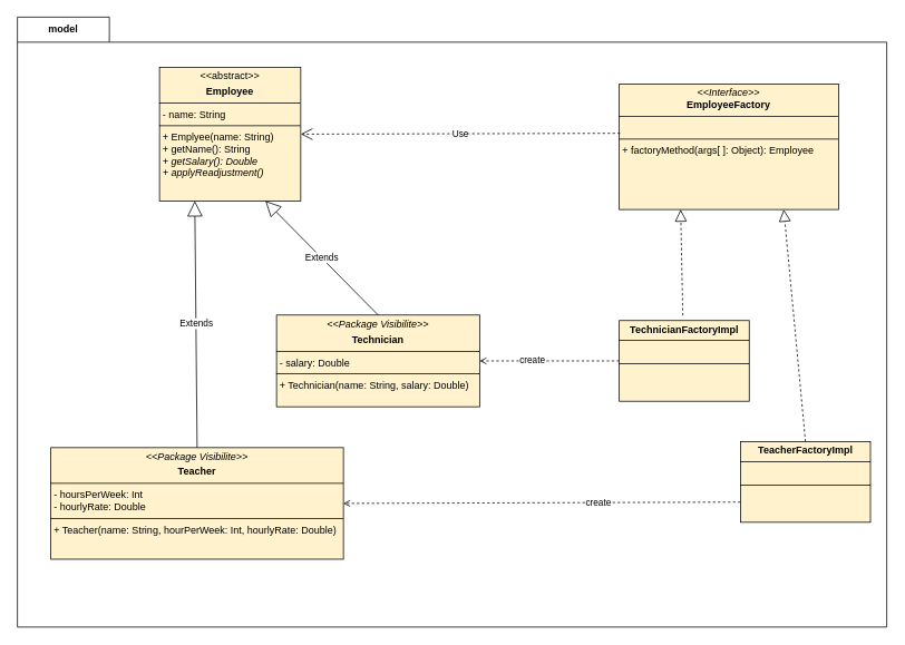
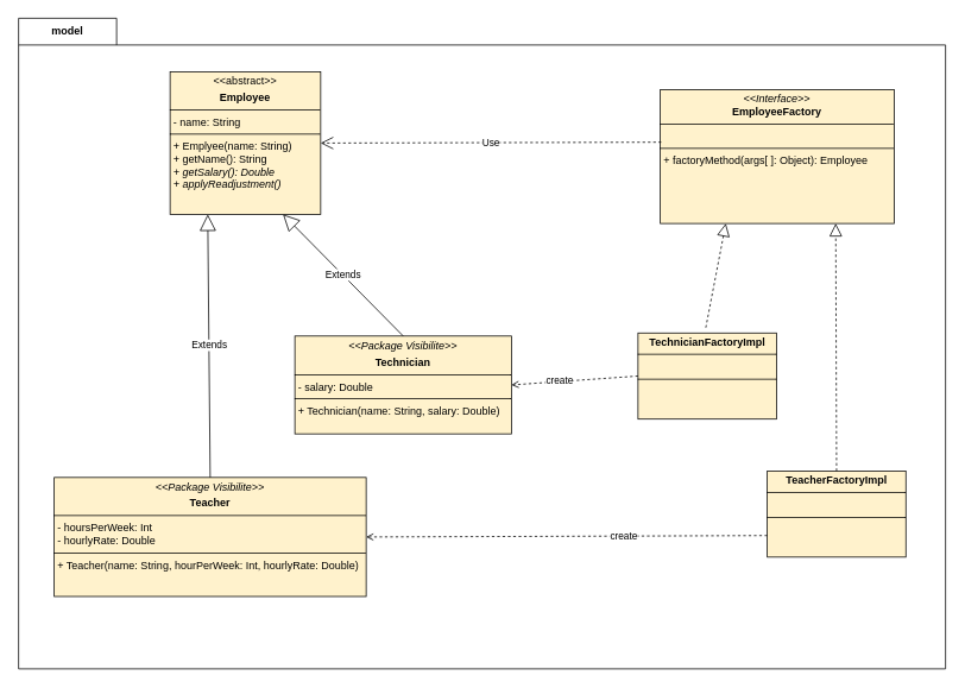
- <mxCell id="10" value="&lt;p style=&quot;margin:0px;margin-top:4px;text-align:center;&quot;&gt;&lt;b&gt;TechnicianFactoryImpl&lt;/b&gt;&lt;/p&gt;&lt;hr size=&quot;1&quot; style=&quot;border-style:solid;&quot;&gt;&lt;p style=&quot;margin:0px;margin-left:4px;&quot;&gt;&lt;br&gt;&lt;/p&gt;&lt;hr size=&quot;1&quot; style=&quot;border-style:solid;&quot;&gt;&lt;p style=&quot;margin:0px;margin-left:4px;&quot;&gt;&lt;br&gt;&lt;/p&gt;" style="verticalAlign=top;align=left;overflow=fill;html=1;whiteSpace=wrap;strokeColor=#000000;fontFamily=Helvetica;fontSize=12;fontColor=default;fillColor=#fff2cc;" vertex="1" parent="2"><mxGeometry x="719.998" y="363.156" width="155.514" height="96.618" as="geometry" /></mxCell>
+ <mxCell id="10" value="&lt;p style=&quot;margin:0px;margin-top:4px;text-align:center;&quot;&gt;&lt;b&gt;TechnicianFactoryImpl&lt;/b&gt;&lt;/p&gt;&lt;hr size=&quot;1&quot; style=&quot;border-style:solid;&quot;&gt;&lt;p style=&quot;margin:0px;margin-left:4px;&quot;&gt;&lt;br&gt;&lt;/p&gt;&lt;hr size=&quot;1&quot; style=&quot;border-style:solid;&quot;&gt;&lt;p style=&quot;margin:0px;margin-left:4px;&quot;&gt;&lt;br&gt;&lt;/p&gt;" style="verticalAlign=top;align=left;overflow=fill;html=1;whiteSpace=wrap;strokeColor=#000000;fontFamily=Helvetica;fontSize=12;fontColor=default;fillColor=#fff2cc;" vertex="1" parent="2"><mxGeometry x="694.998" y="353.156" width="155.514" height="96.618" as="geometry" /></mxCell>
- <mxCell id="12" value="&lt;p style=&quot;margin:0px;margin-top:4px;text-align:center;&quot;&gt;&lt;b&gt;TeacherFactoryImpl&lt;/b&gt;&lt;/p&gt;&lt;hr size=&quot;1&quot; style=&quot;border-style:solid;&quot;&gt;&lt;p style=&quot;margin:0px;margin-left:4px;&quot;&gt;&lt;br&gt;&lt;/p&gt;&lt;hr size=&quot;1&quot; style=&quot;border-style:solid;&quot;&gt;&lt;p style=&quot;margin:0px;margin-left:4px;&quot;&gt;&lt;br&gt;&lt;/p&gt;" style="verticalAlign=top;align=left;overflow=fill;html=1;whiteSpace=wrap;strokeColor=#000000;fontFamily=Helvetica;fontSize=12;fontColor=default;fillColor=#fff2cc;" vertex="1" parent="2"><mxGeometry x="865" y="507.996" width="155.514" height="96.618" as="geometry" /></mxCell>
+ <mxCell id="12" value="&lt;p style=&quot;margin:0px;margin-top:4px;text-align:center;&quot;&gt;&lt;b&gt;TeacherFactoryImpl&lt;/b&gt;&lt;/p&gt;&lt;hr size=&quot;1&quot; style=&quot;border-style:solid;&quot;&gt;&lt;p style=&quot;margin:0px;margin-left:4px;&quot;&gt;&lt;br&gt;&lt;/p&gt;&lt;hr size=&quot;1&quot; style=&quot;border-style:solid;&quot;&gt;&lt;p style=&quot;margin:0px;margin-left:4px;&quot;&gt;&lt;br&gt;&lt;/p&gt;" style="verticalAlign=top;align=left;overflow=fill;html=1;whiteSpace=wrap;strokeColor=#000000;fontFamily=Helvetica;fontSize=12;fontColor=default;fillColor=#fff2cc;" vertex="1" parent="2"><mxGeometry x="840.0" y="507.996" width="155.514" height="96.618" as="geometry" /></mxCell>
